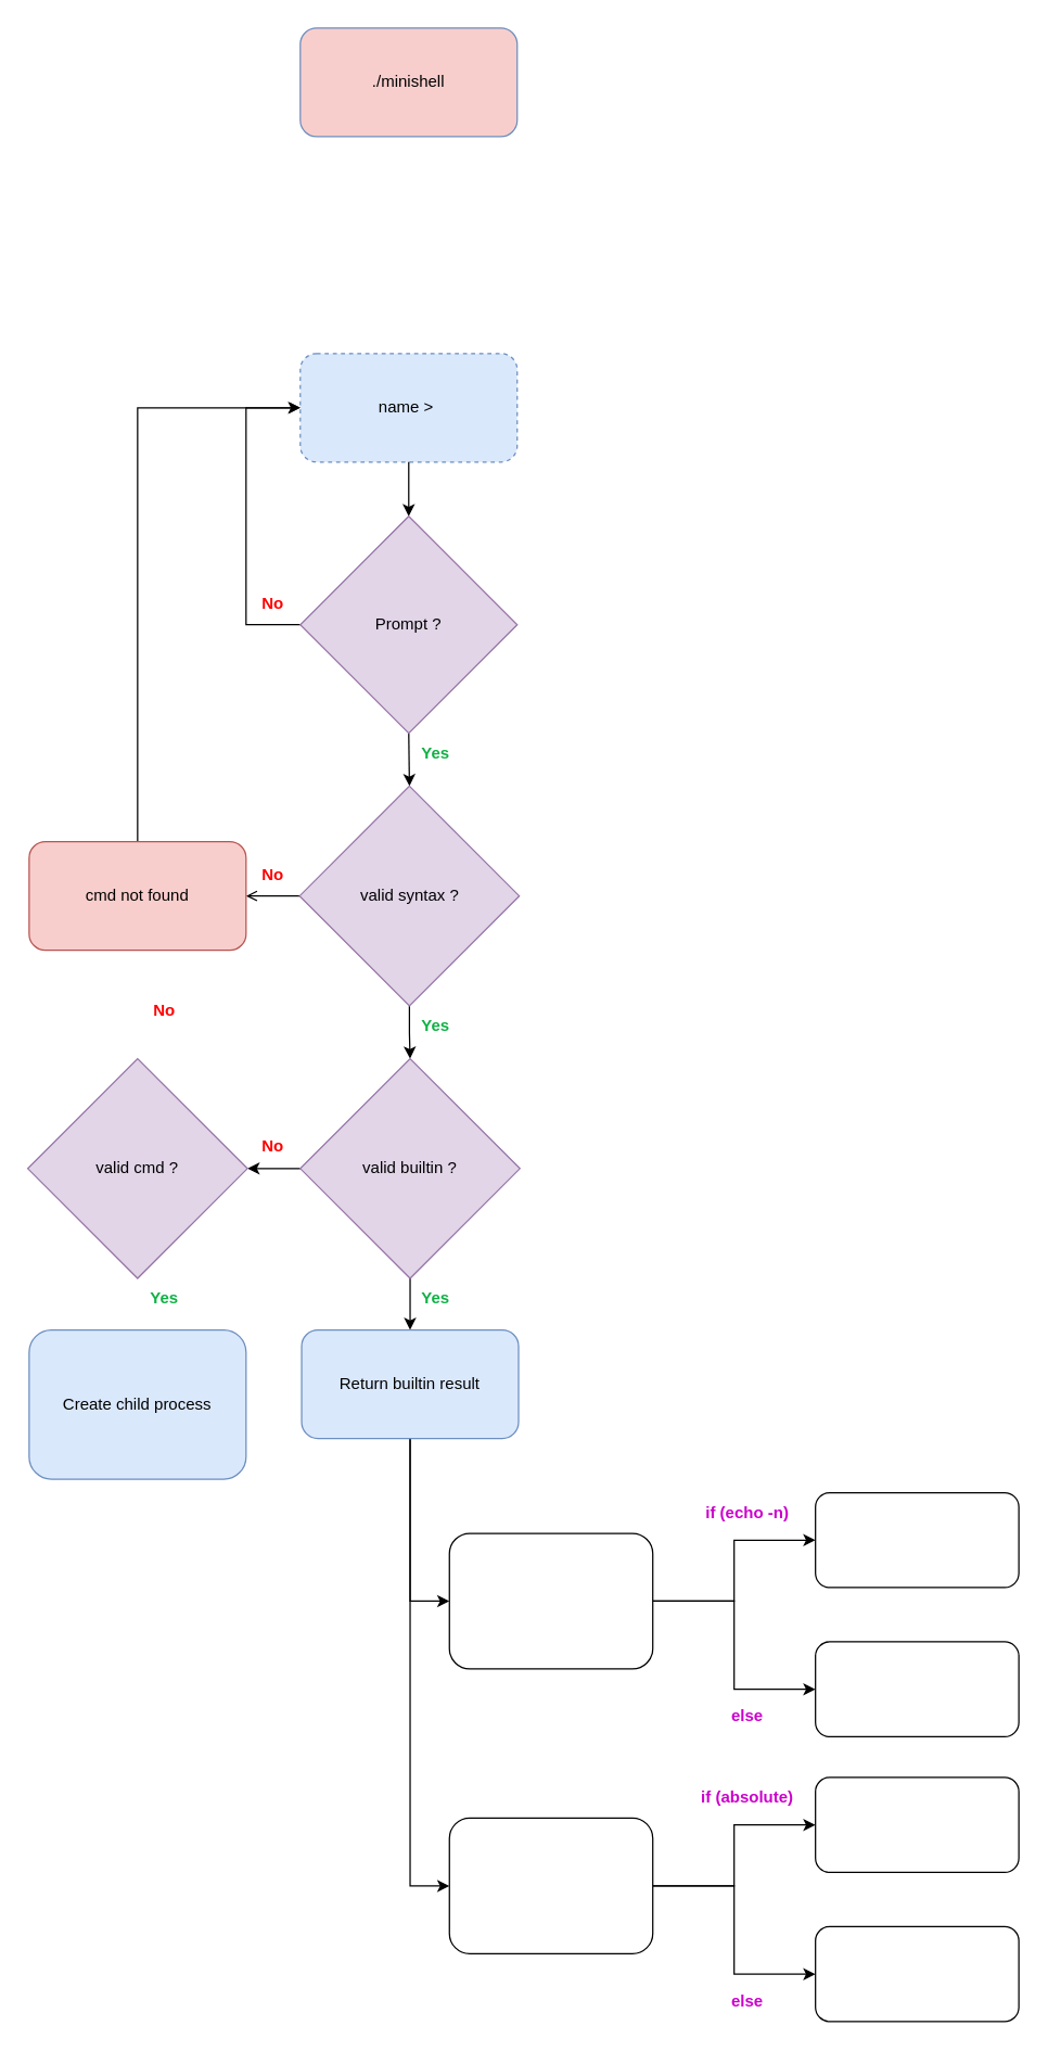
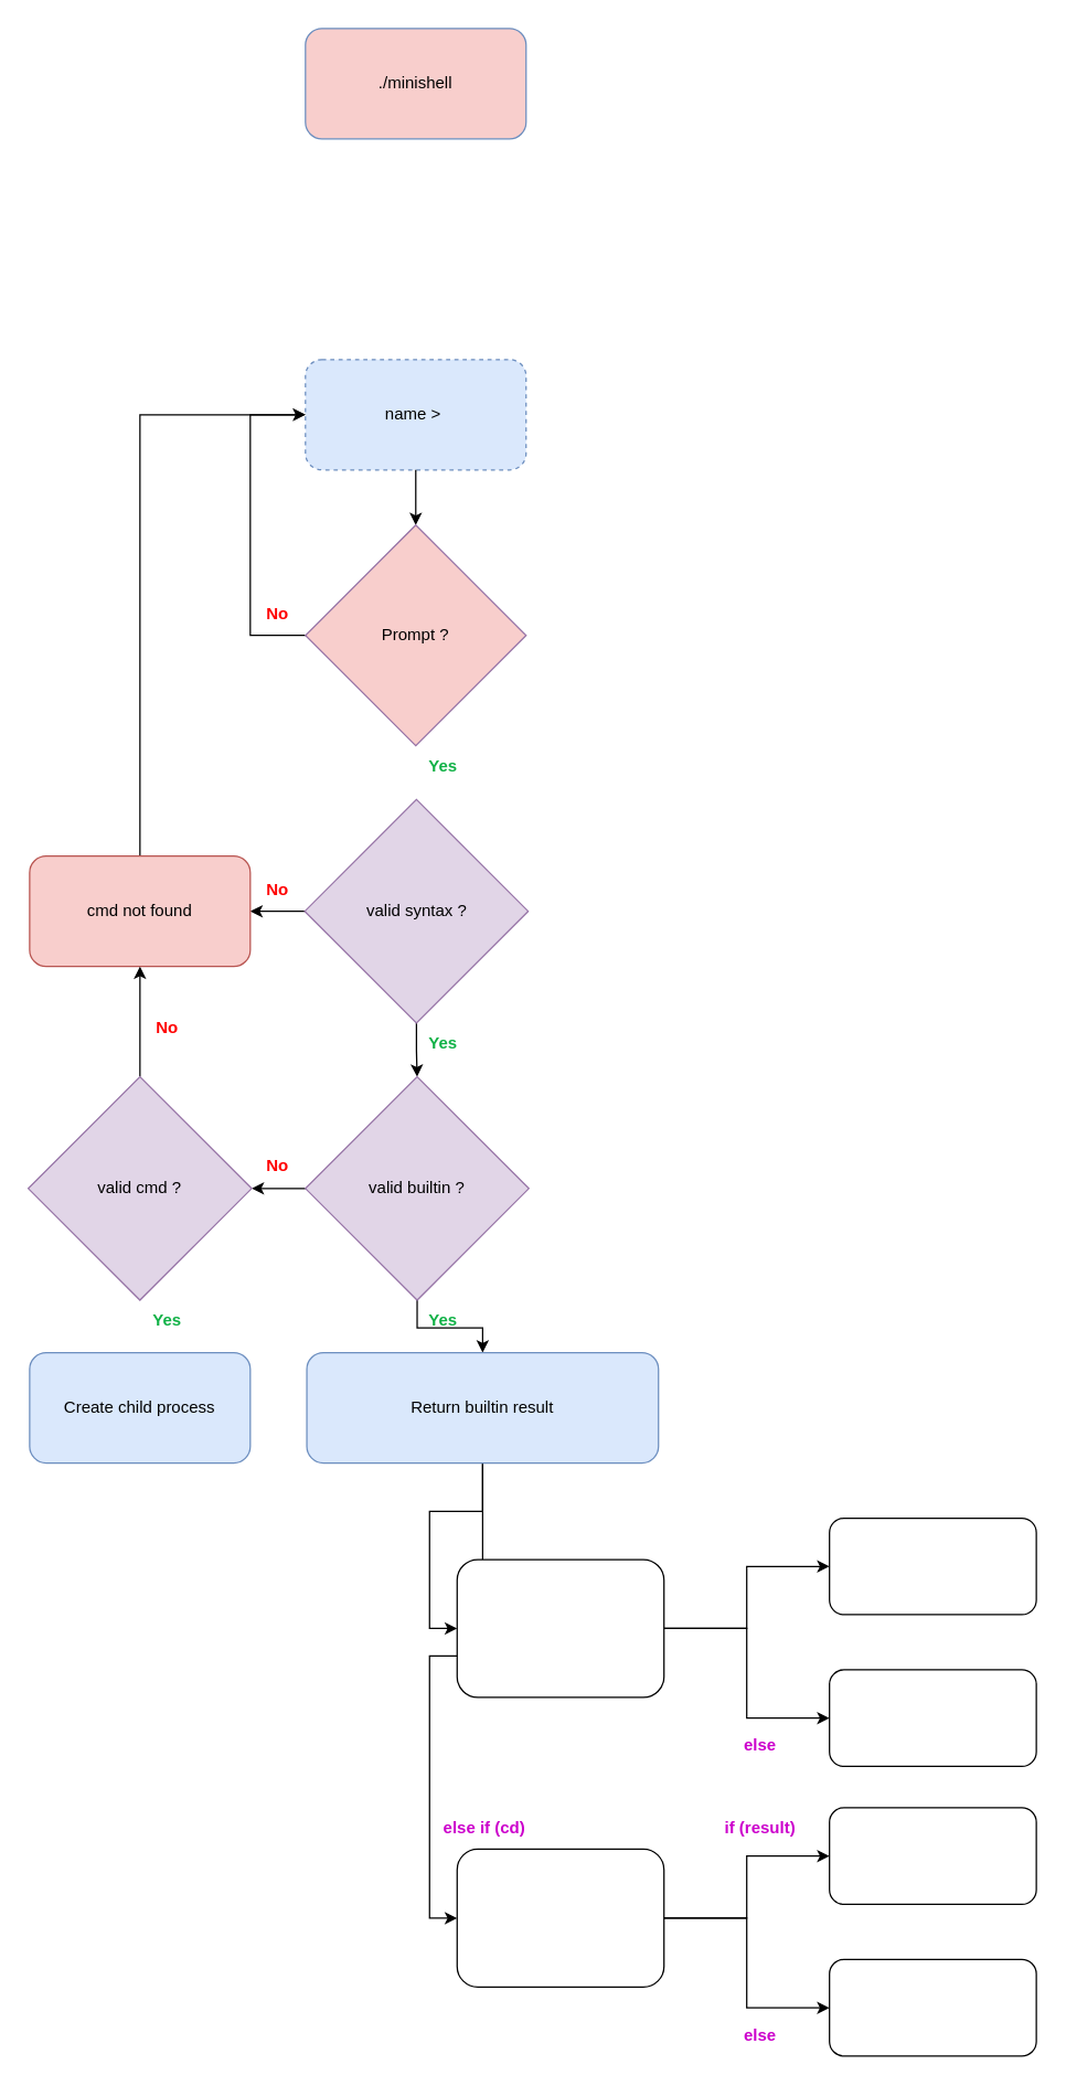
- <mxCell id="13" style="edgeStyle=orthogonalEdgeStyle;rounded=0;orthogonalLoop=1;jettySize=auto;html=1;exitX=0.5;exitY=0;exitDx=0;exitDy=0;entryX=0;entryY=0.5;entryDx=0;entryDy=0;endArrow=open;" edge="1" parent="1" source="14" target="3"><mxGeometry relative="1" as="geometry" /></mxCell>
+ <mxCell id="13" style="edgeStyle=orthogonalEdgeStyle;rounded=0;orthogonalLoop=1;jettySize=auto;html=1;exitX=0.5;exitY=0;exitDx=0;exitDy=0;entryX=0;entryY=0.5;entryDx=0;entryDy=0;" edge="1" parent="1" source="14" target="3"><mxGeometry relative="1" as="geometry" /></mxCell>
- <mxCell id="9" value="Prompt ?" style="rhombus;whiteSpace=wrap;html=1;fillColor=#e1d5e7;strokeColor=#9673a6;rotation=0;" vertex="1" parent="1"><mxGeometry x="221" y="380" width="160" height="160" as="geometry" /></mxCell>
+ <mxCell id="9" value="Prompt ?" style="rhombus;whiteSpace=wrap;html=1;fillColor=#f8cecc;strokeColor=#9673a6;rotation=0;" vertex="1" parent="1"><mxGeometry x="221" y="380" width="160" height="160" as="geometry" /></mxCell>
- <mxCell id="4" style="edgeStyle=orthogonalEdgeStyle;rounded=0;orthogonalLoop=1;jettySize=auto;html=1;entryX=0.5;entryY=0;entryDx=0;entryDy=0;exitX=0.5;exitY=1;exitDx=0;exitDy=0;" edge="1" parent="1" source="9" target="12"><mxGeometry relative="1" as="geometry"><mxPoint x="301" y="460" as="sourcePoint" /><mxPoint x="301" y="540" as="targetPoint" /></mxGeometry></mxCell>
- <mxCell id="10" style="edgeStyle=orthogonalEdgeStyle;rounded=0;orthogonalLoop=1;jettySize=auto;html=1;entryX=1;entryY=0.5;entryDx=0;entryDy=0;endArrow=open;" edge="1" parent="1" source="12" target="14"><mxGeometry relative="1" as="geometry" /></mxCell>
+ <mxCell id="10" style="edgeStyle=orthogonalEdgeStyle;rounded=0;orthogonalLoop=1;jettySize=auto;html=1;entryX=1;entryY=0.5;entryDx=0;entryDy=0;" edge="1" parent="1" source="12" target="14"><mxGeometry relative="1" as="geometry" /></mxCell>
+ <mxCell id="18" style="edgeStyle=orthogonalEdgeStyle;rounded=0;orthogonalLoop=1;jettySize=auto;html=1;entryX=0.5;entryY=1;entryDx=0;entryDy=0;" edge="1" parent="1" source="19" target="14"><mxGeometry relative="1" as="geometry" /></mxCell>
- <mxCell id="28" value="Return builtin result" style="rounded=1;whiteSpace=wrap;html=1;fillColor=#dae8fc;strokeColor=#6c8ebf;container=0;" vertex="1" parent="1"><mxGeometry x="222" y="980" width="160" height="80" as="geometry" /></mxCell>
+ <mxCell id="28" value="Return builtin result" style="rounded=1;whiteSpace=wrap;html=1;fillColor=#dae8fc;strokeColor=#6c8ebf;container=0;" vertex="1" parent="1"><mxGeometry x="222" y="980" width="255" height="80" as="geometry" /></mxCell>
- <mxCell id="24" value="Create child process" style="rounded=1;whiteSpace=wrap;html=1;fillColor=#dae8fc;strokeColor=#6c8ebf;container=0;" vertex="1" parent="1"><mxGeometry x="21" y="980" width="160" height="110" as="geometry" /></mxCell>
+ <mxCell id="24" value="Create child process" style="rounded=1;whiteSpace=wrap;html=1;fillColor=#dae8fc;strokeColor=#6c8ebf;container=0;" vertex="1" parent="1"><mxGeometry x="21" y="980" width="160" height="80" as="geometry" /></mxCell>
- <mxCell id="35" value="&lt;font color=&quot;#cc00cc&quot;&gt;if (echo -n)&lt;/font&gt;" style="text;html=1;align=center;verticalAlign=middle;whiteSpace=wrap;rounded=0;fontStyle=1;fontColor=#10b146;" vertex="1" parent="1"><mxGeometry x="511" y="1100" width="80" height="30" as="geometry" /></mxCell>
+ <mxCell id="40" value="&lt;font color=&quot;#cc00cc&quot;&gt;else if (cd)&lt;/font&gt;" style="text;html=1;align=center;verticalAlign=middle;whiteSpace=wrap;rounded=0;fontStyle=1;fontColor=#10b146;" vertex="1" parent="1"><mxGeometry x="311" y="1310" width="80" height="30" as="geometry" /></mxCell>
- <mxCell id="43" value="&lt;font color=&quot;#cc00cc&quot;&gt;if (absolute)&lt;/font&gt;" style="text;html=1;align=center;verticalAlign=middle;whiteSpace=wrap;rounded=0;fontStyle=1;fontColor=#10b146;" vertex="1" parent="1"><mxGeometry x="511" y="1310" width="80" height="30" as="geometry" /></mxCell>
+ <mxCell id="43" value="&lt;font color=&quot;#cc00cc&quot;&gt;if (result)&lt;/font&gt;" style="text;html=1;align=center;verticalAlign=middle;whiteSpace=wrap;rounded=0;fontStyle=1;fontColor=#10b146;" vertex="1" parent="1"><mxGeometry x="511" y="1310" width="80" height="30" as="geometry" /></mxCell>
